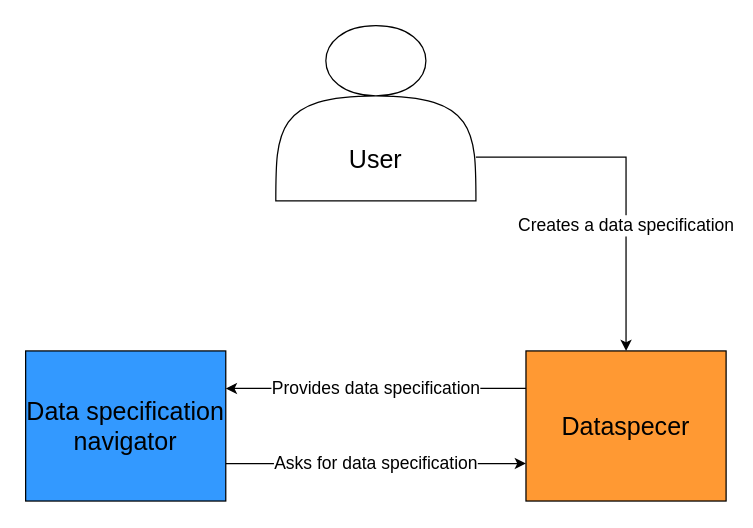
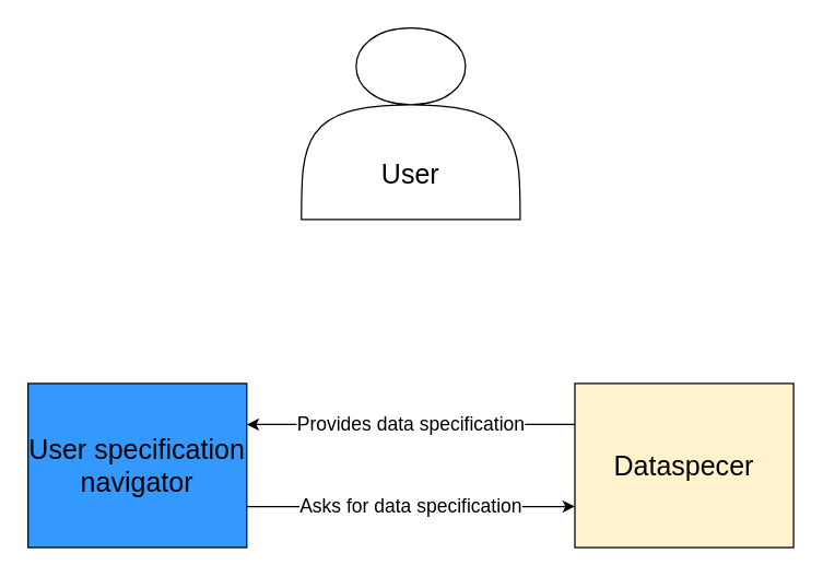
- <mxCell id="2" value="&lt;font style=&quot;font-size: 14px;&quot;&gt;Creates a data specification&lt;/font&gt;" style="edgeStyle=orthogonalEdgeStyle;rounded=0;orthogonalLoop=1;jettySize=auto;html=1;entryX=0.5;entryY=0;entryDx=0;entryDy=0;exitX=1;exitY=0.75;exitDx=0;exitDy=0;" edge="1" parent="1" source="3" target="7"><mxGeometry x="0.273" relative="1" as="geometry"><mxPoint as="offset" /></mxGeometry></mxCell>
- <mxCell id="5" value="&lt;font style=&quot;font-size: 20px;&quot;&gt;Data specification navigator&lt;/font&gt;" style="rounded=0;whiteSpace=wrap;html=1;fillColor=#3399FF;" vertex="1" parent="1"><mxGeometry x="20" y="280" width="160" height="120" as="geometry" /></mxCell>
+ <mxCell id="5" value="&lt;font style=&quot;font-size: 20px;&quot;&gt;User specification navigator&lt;/font&gt;" style="rounded=0;whiteSpace=wrap;html=1;fillColor=#3399FF;" vertex="1" parent="1"><mxGeometry x="20" y="280" width="160" height="120" as="geometry" /></mxCell>
- <mxCell id="7" value="&lt;font style=&quot;font-size: 20px;&quot;&gt;Dataspecer&lt;/font&gt;" style="rounded=0;whiteSpace=wrap;html=1;fillColor=#FF9933;" vertex="1" parent="1"><mxGeometry x="420" y="280" width="160" height="120" as="geometry" /></mxCell>
+ <mxCell id="7" value="&lt;font style=&quot;font-size: 20px;&quot;&gt;Dataspecer&lt;/font&gt;" style="rounded=0;whiteSpace=wrap;html=1;fillColor=#fff2cc;" vertex="1" parent="1"><mxGeometry x="420" y="280" width="160" height="120" as="geometry" /></mxCell>
